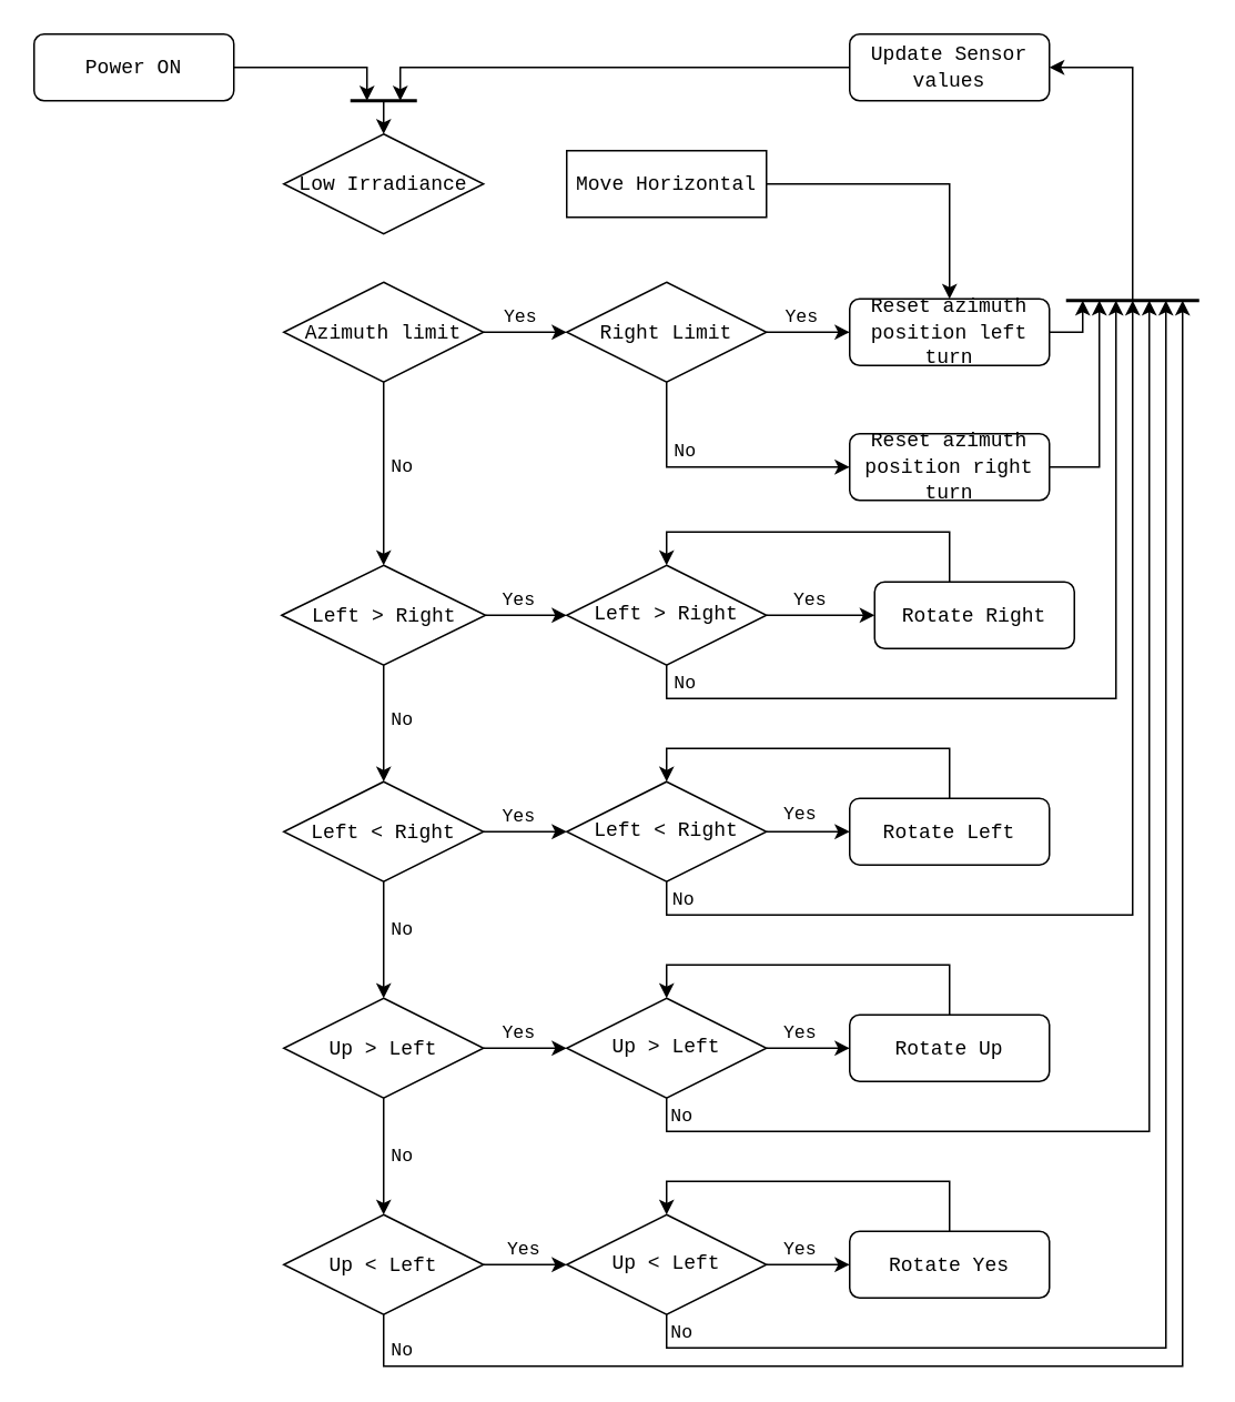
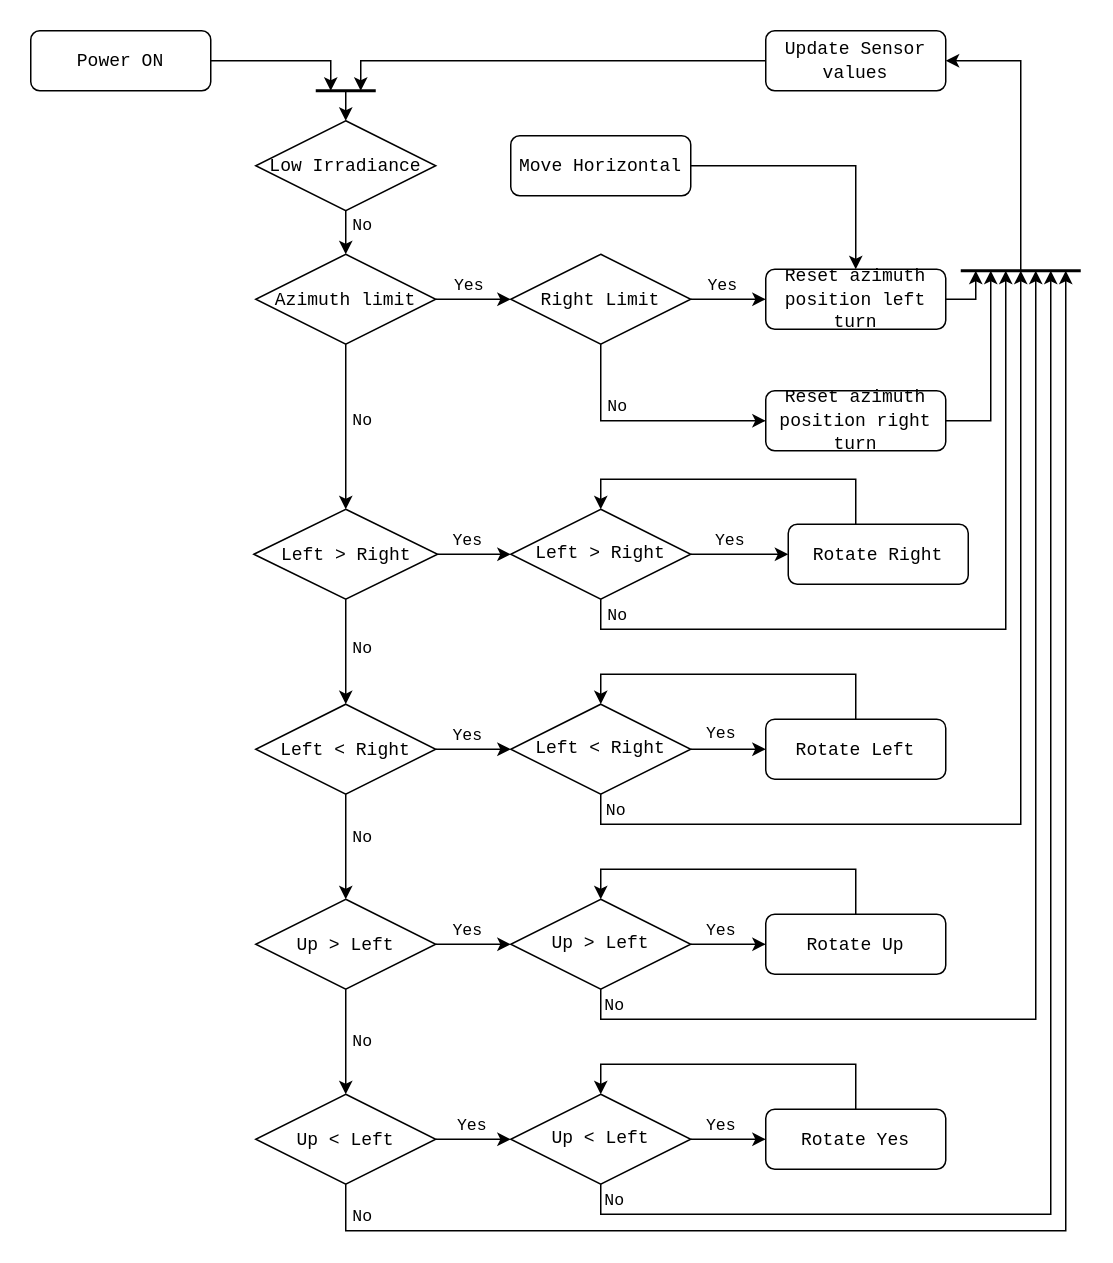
- <mxCell id="76" value="&lt;font face=&quot;Courier New&quot;&gt;Move Horizontal&lt;/font&gt;" style="whiteSpace=wrap;html=1;rounded=0;" vertex="1" parent="1"><mxGeometry x="340" y="90" width="120" height="40" as="geometry" /></mxCell>
+ <mxCell id="76" value="&lt;font face=&quot;Courier New&quot;&gt;Move Horizontal&lt;/font&gt;" style="rounded=1;whiteSpace=wrap;html=1;" vertex="1" parent="1"><mxGeometry x="340" y="90" width="120" height="40" as="geometry" /></mxCell>
+ <mxCell id="71" style="edgeStyle=orthogonalEdgeStyle;rounded=0;orthogonalLoop=1;jettySize=auto;html=1;entryX=0.5;entryY=0;entryDx=0;entryDy=0;" edge="1" parent="1" source="74" target="37"><mxGeometry relative="1" as="geometry" /></mxCell>
+ <mxCell id="72" value="&lt;font face=&quot;Courier New&quot;&gt;No&lt;/font&gt;" style="edgeLabel;html=1;align=center;verticalAlign=middle;resizable=0;points=[];" vertex="1" connectable="0" parent="71"><mxGeometry x="0.227" y="-1" relative="1" as="geometry"><mxPoint x="11" as="offset" /></mxGeometry></mxCell>
